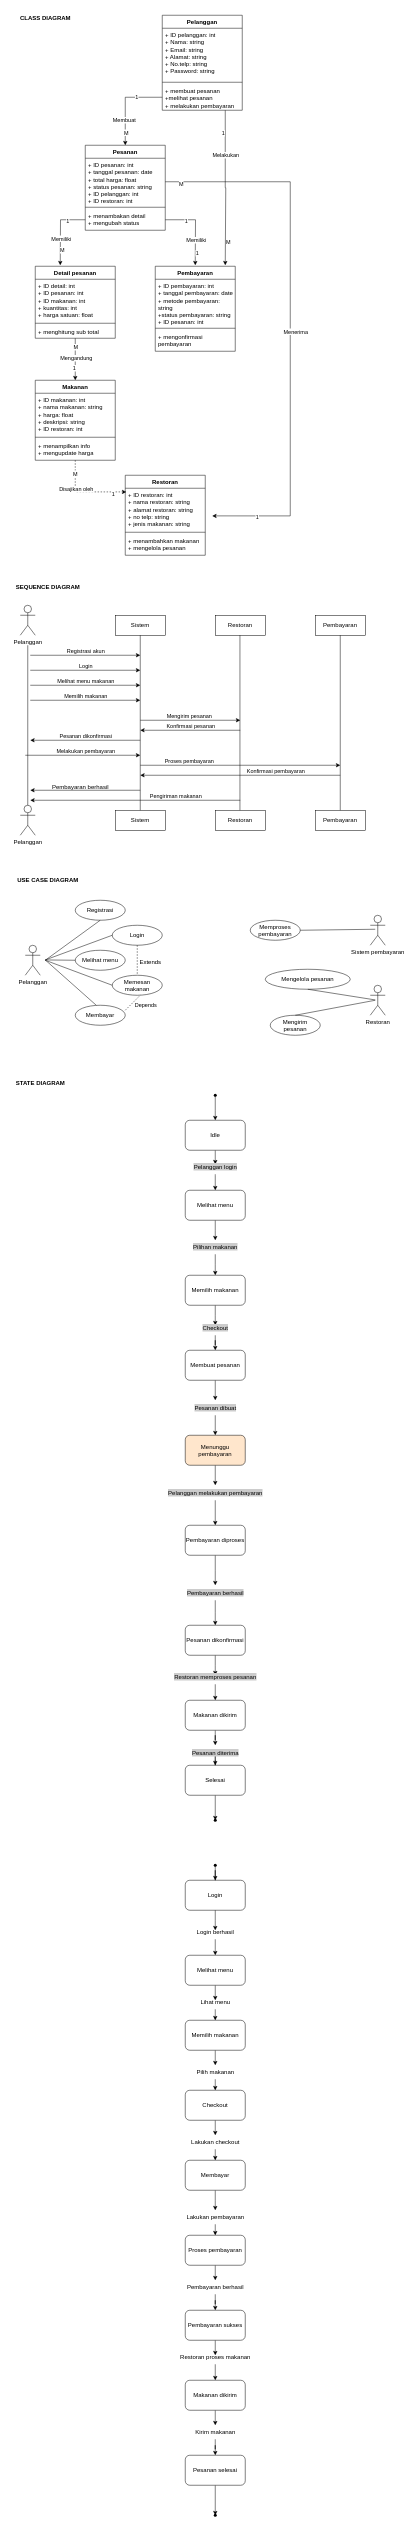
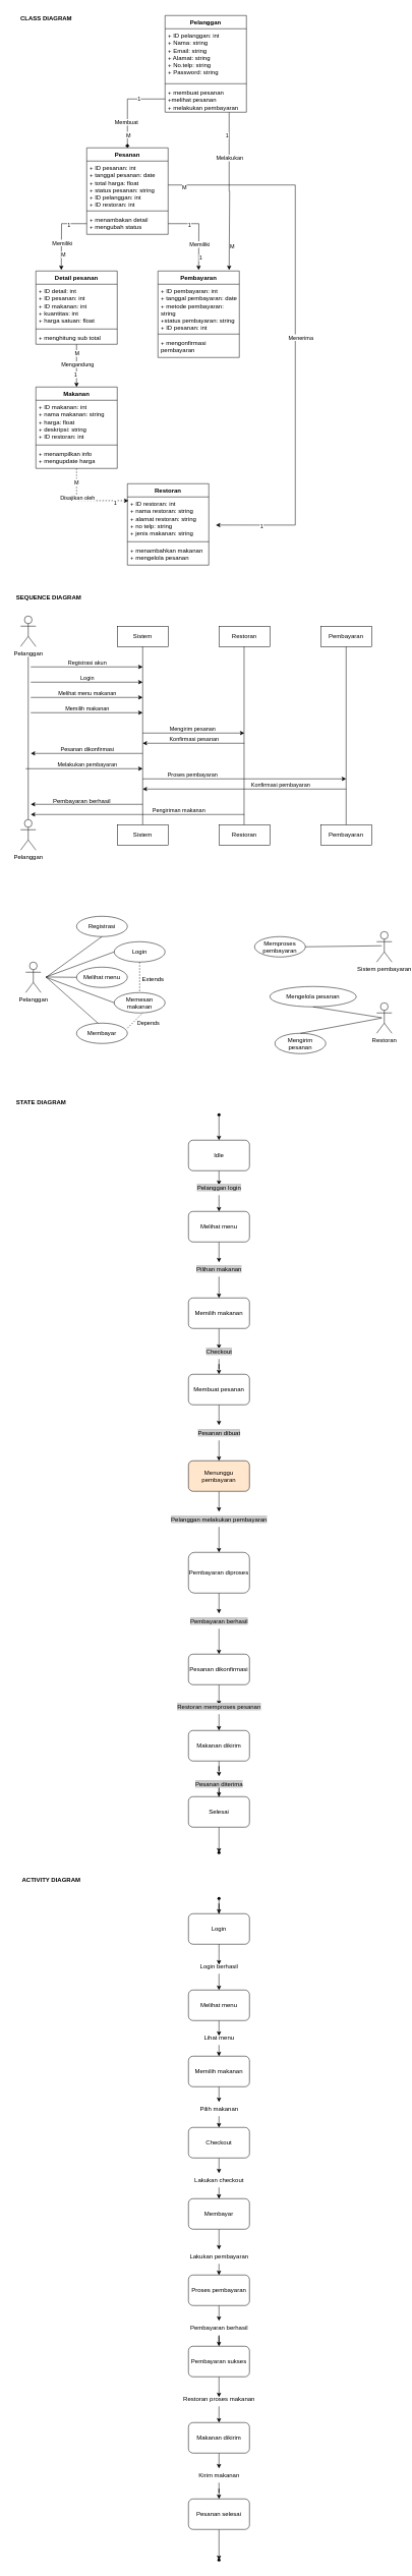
- <mxCell id="22" style="edgeStyle=orthogonalEdgeStyle;rounded=0;orthogonalLoop=1;jettySize=auto;html=1;entryX=0.5;entryY=0;entryDx=0;entryDy=0;" edge="1" parent="1" source="9" target="10"><mxGeometry relative="1" as="geometry" /></mxCell>
+ <mxCell id="22" style="edgeStyle=orthogonalEdgeStyle;rounded=0;orthogonalLoop=1;jettySize=auto;html=1;entryX=0.5;entryY=0;entryDx=0;entryDy=0;endArrow=diamond;" edge="1" parent="1" source="9" target="10"><mxGeometry relative="1" as="geometry" /></mxCell>
- <mxCell id="152" value="USE CASE DIAGRAM" style="text;html=1;align=center;verticalAlign=middle;resizable=0;points=[];autosize=1;strokeColor=none;fillColor=none;fontStyle=1" vertex="1" parent="1"><mxGeometry x="25" y="1744" width="140" height="30" as="geometry" /></mxCell>
- <mxCell id="136" value="Pembayaran diproses" style="rounded=1;whiteSpace=wrap;html=1;" vertex="1" parent="1"><mxGeometry x="370" y="3050" width="120" height="60" as="geometry" /></mxCell>
+ <mxCell id="136" value="Pembayaran diproses" style="rounded=1;whiteSpace=wrap;html=1;" vertex="1" parent="1"><mxGeometry x="370" y="3050" width="120" height="80" as="geometry" /></mxCell>
+ <mxCell id="154" value="ACTIVITY DIAGRAM" style="text;html=1;align=center;verticalAlign=middle;resizable=0;points=[];autosize=1;strokeColor=none;fillColor=none;fontStyle=1" vertex="1" parent="1"><mxGeometry x="30" y="3678" width="140" height="30" as="geometry" /></mxCell>
- <mxCell id="182" value="Pembayaran sukses" style="rounded=1;whiteSpace=wrap;html=1;" vertex="1" parent="1"><mxGeometry x="370" y="4620" width="120" height="60" as="geometry" /></mxCell>
+ <mxCell id="182" value="Pembayaran sukses" style="rounded=1;whiteSpace=wrap;html=1;" vertex="1" parent="1"><mxGeometry x="370" y="4610" width="120" height="60" as="geometry" /></mxCell>
